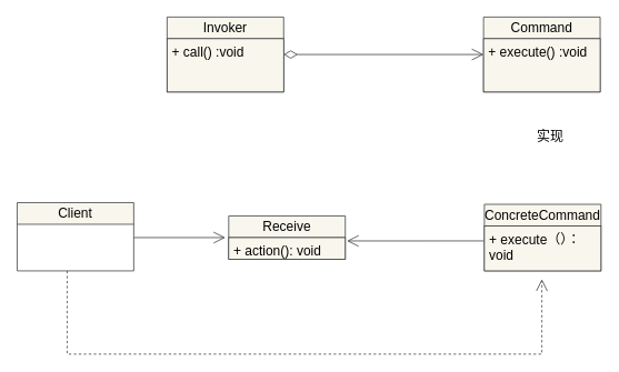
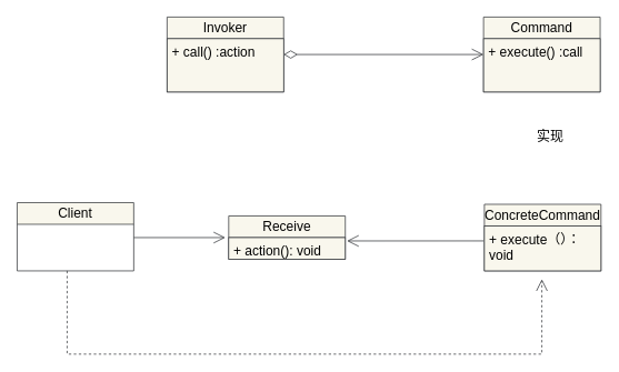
- <mxCell id="3" value="&lt;font style=&quot;vertical-align: inherit;&quot; class=&quot;notranslate fyzs-translate-target fyzs-translate-target-wrapper&quot;&gt;&lt;font style=&quot;vertical-align: inherit;&quot; class=&quot;notranslate fyzs-translate-target fyzs-translate-target-box&quot;&gt;&lt;font style=&quot;vertical-align: inherit;&quot; title=&quot;+&quot; class=&quot;notranslate fyzs-translate-target fyzs-translate-target-text&quot;&gt;+ call() :void&lt;/font&gt;&lt;/font&gt;&lt;/font&gt;" style="text;strokeColor=#36393d;fillColor=#f9f7ed;align=left;verticalAlign=top;spacingLeft=4;spacingRight=4;overflow=hidden;rotatable=0;points=[[0,0.5],[1,0.5]];portConstraint=eastwest;whiteSpace=wrap;html=1;fontSize=16;" vertex="1" parent="2"><mxGeometry y="26" width="140" height="64" as="geometry" /></mxCell>
+ <mxCell id="3" value="&lt;font style=&quot;vertical-align: inherit;&quot; class=&quot;notranslate fyzs-translate-target fyzs-translate-target-wrapper&quot;&gt;&lt;font style=&quot;vertical-align: inherit;&quot; class=&quot;notranslate fyzs-translate-target fyzs-translate-target-box&quot;&gt;&lt;font style=&quot;vertical-align: inherit;&quot; title=&quot;+&quot; class=&quot;notranslate fyzs-translate-target fyzs-translate-target-text&quot;&gt;+ call() :action&lt;/font&gt;&lt;/font&gt;&lt;/font&gt;" style="text;strokeColor=#36393d;fillColor=#f9f7ed;align=left;verticalAlign=top;spacingLeft=4;spacingRight=4;overflow=hidden;rotatable=0;points=[[0,0.5],[1,0.5]];portConstraint=eastwest;whiteSpace=wrap;html=1;fontSize=16;" vertex="1" parent="2"><mxGeometry y="26" width="140" height="64" as="geometry" /></mxCell>
- <mxCell id="6" value="&lt;font style=&quot;vertical-align: inherit;&quot; class=&quot;notranslate fyzs-translate-target fyzs-translate-target-wrapper&quot;&gt;&lt;font style=&quot;vertical-align: inherit;&quot; class=&quot;notranslate fyzs-translate-target fyzs-translate-target-box&quot;&gt;&lt;font style=&quot;vertical-align: inherit;&quot; title=&quot;+&quot; class=&quot;notranslate fyzs-translate-target fyzs-translate-target-text&quot;&gt;+ execute() :void&lt;/font&gt;&lt;/font&gt;&lt;/font&gt;" style="text;strokeColor=#36393d;fillColor=#f9f7ed;align=left;verticalAlign=top;spacingLeft=4;spacingRight=4;overflow=hidden;rotatable=0;points=[[0,0.5],[1,0.5]];portConstraint=eastwest;whiteSpace=wrap;html=1;fontSize=16;" vertex="1" parent="5"><mxGeometry y="26" width="140" height="64" as="geometry" /></mxCell>
+ <mxCell id="6" value="&lt;font style=&quot;vertical-align: inherit;&quot; class=&quot;notranslate fyzs-translate-target fyzs-translate-target-wrapper&quot;&gt;&lt;font style=&quot;vertical-align: inherit;&quot; class=&quot;notranslate fyzs-translate-target fyzs-translate-target-box&quot;&gt;&lt;font style=&quot;vertical-align: inherit;&quot; title=&quot;+&quot; class=&quot;notranslate fyzs-translate-target fyzs-translate-target-text&quot;&gt;+ execute() :call&lt;/font&gt;&lt;/font&gt;&lt;/font&gt;" style="text;strokeColor=#36393d;fillColor=#f9f7ed;align=left;verticalAlign=top;spacingLeft=4;spacingRight=4;overflow=hidden;rotatable=0;points=[[0,0.5],[1,0.5]];portConstraint=eastwest;whiteSpace=wrap;html=1;fontSize=16;" vertex="1" parent="5"><mxGeometry y="26" width="140" height="64" as="geometry" /></mxCell>
